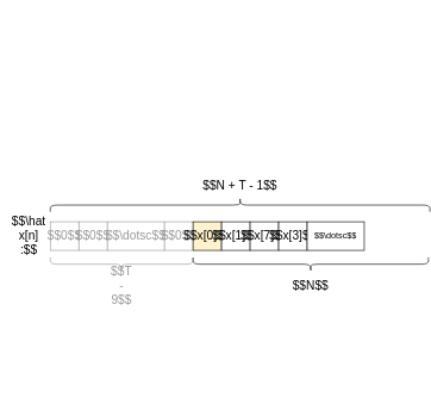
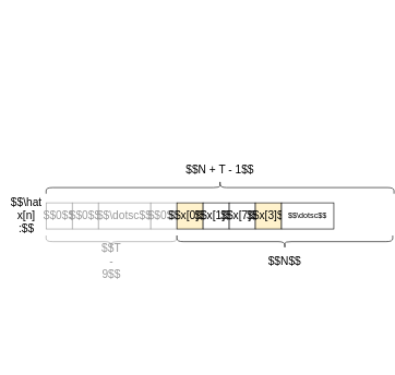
- <mxCell id="9" value="&lt;font style=&quot;font-size: 17px&quot;&gt;$$x[3]$$&lt;/font&gt;" style="rounded=0;whiteSpace=wrap;html=1;strokeColor=#000000;" parent="1" vertex="1"><mxGeometry x="390" y="310" width="40" height="40" as="geometry" /></mxCell>
+ <mxCell id="9" value="&lt;font style=&quot;font-size: 17px&quot;&gt;$$x[3]$$&lt;/font&gt;" style="rounded=0;whiteSpace=wrap;html=1;strokeColor=#000000;fillColor=#fff2cc;" parent="1" vertex="1"><mxGeometry x="390" y="310" width="40" height="40" as="geometry" /></mxCell>
